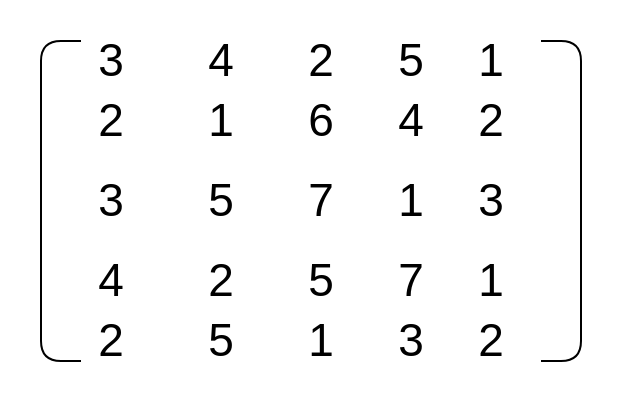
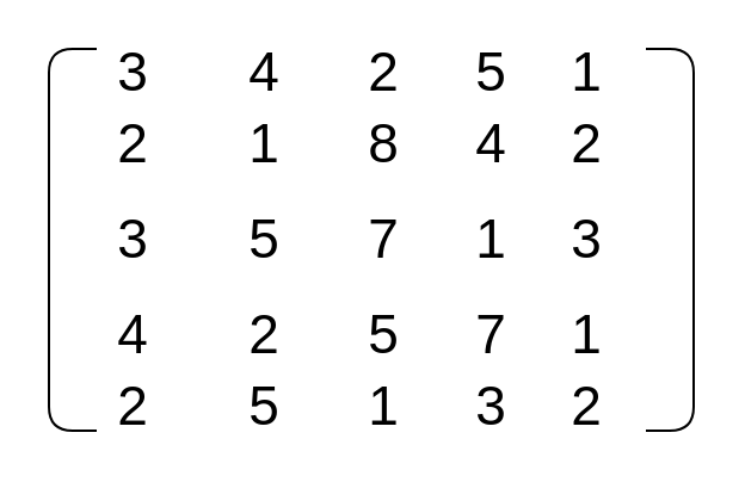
- <mxCell id="16" value="&lt;font&gt;&lt;font style=&quot;font-size: 23px&quot;&gt;6&lt;/font&gt;&lt;br&gt;&lt;/font&gt;" style="text;html=1;align=center;verticalAlign=middle;resizable=0;points=[];autosize=1;" vertex="1" parent="1"><mxGeometry x="145" y="50" width="30" height="20" as="geometry" /></mxCell>
+ <mxCell id="16" value="&lt;font&gt;&lt;font style=&quot;font-size: 23px&quot;&gt;8&lt;/font&gt;&lt;br&gt;&lt;/font&gt;" style="text;html=1;align=center;verticalAlign=middle;resizable=0;points=[];autosize=1;" vertex="1" parent="1"><mxGeometry x="145" y="50" width="30" height="20" as="geometry" /></mxCell>
